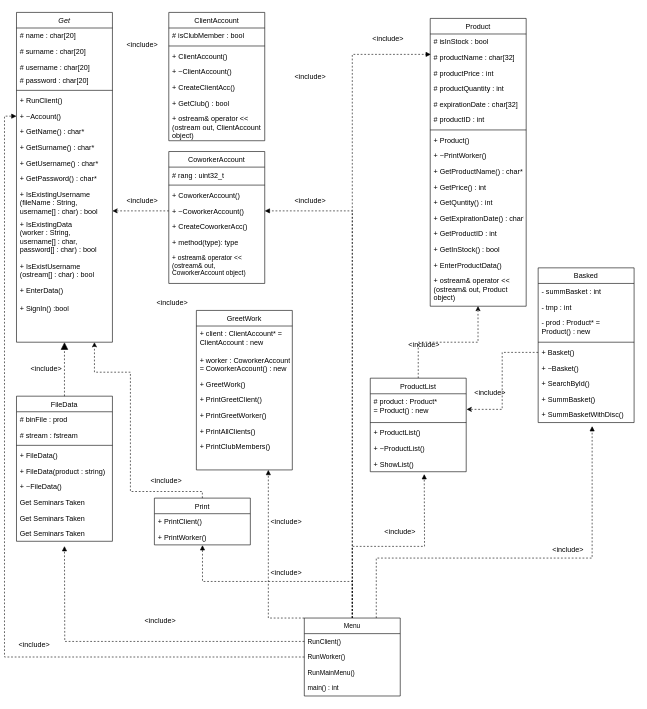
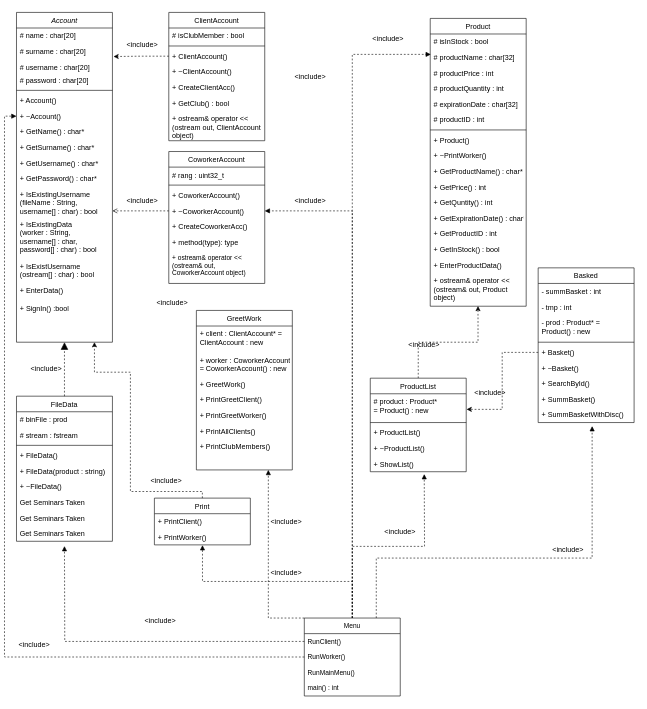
- <mxCell id="2" value="Get" style="swimlane;fontStyle=2;align=center;verticalAlign=top;childLayout=stackLayout;horizontal=1;startSize=26;horizontalStack=0;resizeParent=1;resizeLast=0;collapsible=1;marginBottom=0;rounded=0;shadow=0;strokeWidth=1;" parent="1" vertex="1"><mxGeometry x="20" y="20" width="160" height="550" as="geometry"><mxRectangle x="230" y="140" width="160" height="26" as="alternateBounds" /></mxGeometry></mxCell>
+ <mxCell id="2" value="Account" style="swimlane;fontStyle=2;align=center;verticalAlign=top;childLayout=stackLayout;horizontal=1;startSize=26;horizontalStack=0;resizeParent=1;resizeLast=0;collapsible=1;marginBottom=0;rounded=0;shadow=0;strokeWidth=1;" parent="1" vertex="1"><mxGeometry x="20" y="20" width="160" height="550" as="geometry"><mxRectangle x="230" y="140" width="160" height="26" as="alternateBounds" /></mxGeometry></mxCell>
+ <mxCell id="92" style="edgeStyle=orthogonalEdgeStyle;rounded=0;orthogonalLoop=1;jettySize=auto;html=1;entryX=1.011;entryY=0.831;entryDx=0;entryDy=0;entryPerimeter=0;dashed=1;" parent="1" source="79" target="4" edge="1"><mxGeometry relative="1" as="geometry" /></mxCell>
- <mxCell id="8" value="+ RunClient()" style="text;align=left;verticalAlign=top;spacingLeft=4;spacingRight=4;overflow=hidden;rotatable=0;points=[[0,0.5],[1,0.5]];portConstraint=eastwest;" parent="2" vertex="1"><mxGeometry y="134" width="160" height="26" as="geometry" /></mxCell>
+ <mxCell id="8" value="+ Account()" style="text;align=left;verticalAlign=top;spacingLeft=4;spacingRight=4;overflow=hidden;rotatable=0;points=[[0,0.5],[1,0.5]];portConstraint=eastwest;" parent="2" vertex="1"><mxGeometry y="134" width="160" height="26" as="geometry" /></mxCell>
- <mxCell id="93" style="edgeStyle=orthogonalEdgeStyle;rounded=0;orthogonalLoop=1;jettySize=auto;html=1;entryX=1;entryY=0.82;entryDx=0;entryDy=0;entryPerimeter=0;dashed=1;" parent="1" source="88" target="14" edge="1"><mxGeometry relative="1" as="geometry" /></mxCell>
+ <mxCell id="93" style="edgeStyle=orthogonalEdgeStyle;rounded=0;orthogonalLoop=1;jettySize=auto;html=1;entryX=1;entryY=0.82;entryDx=0;entryDy=0;entryPerimeter=0;dashed=1;endArrow=open;" parent="1" source="88" target="14" edge="1"><mxGeometry relative="1" as="geometry" /></mxCell>
